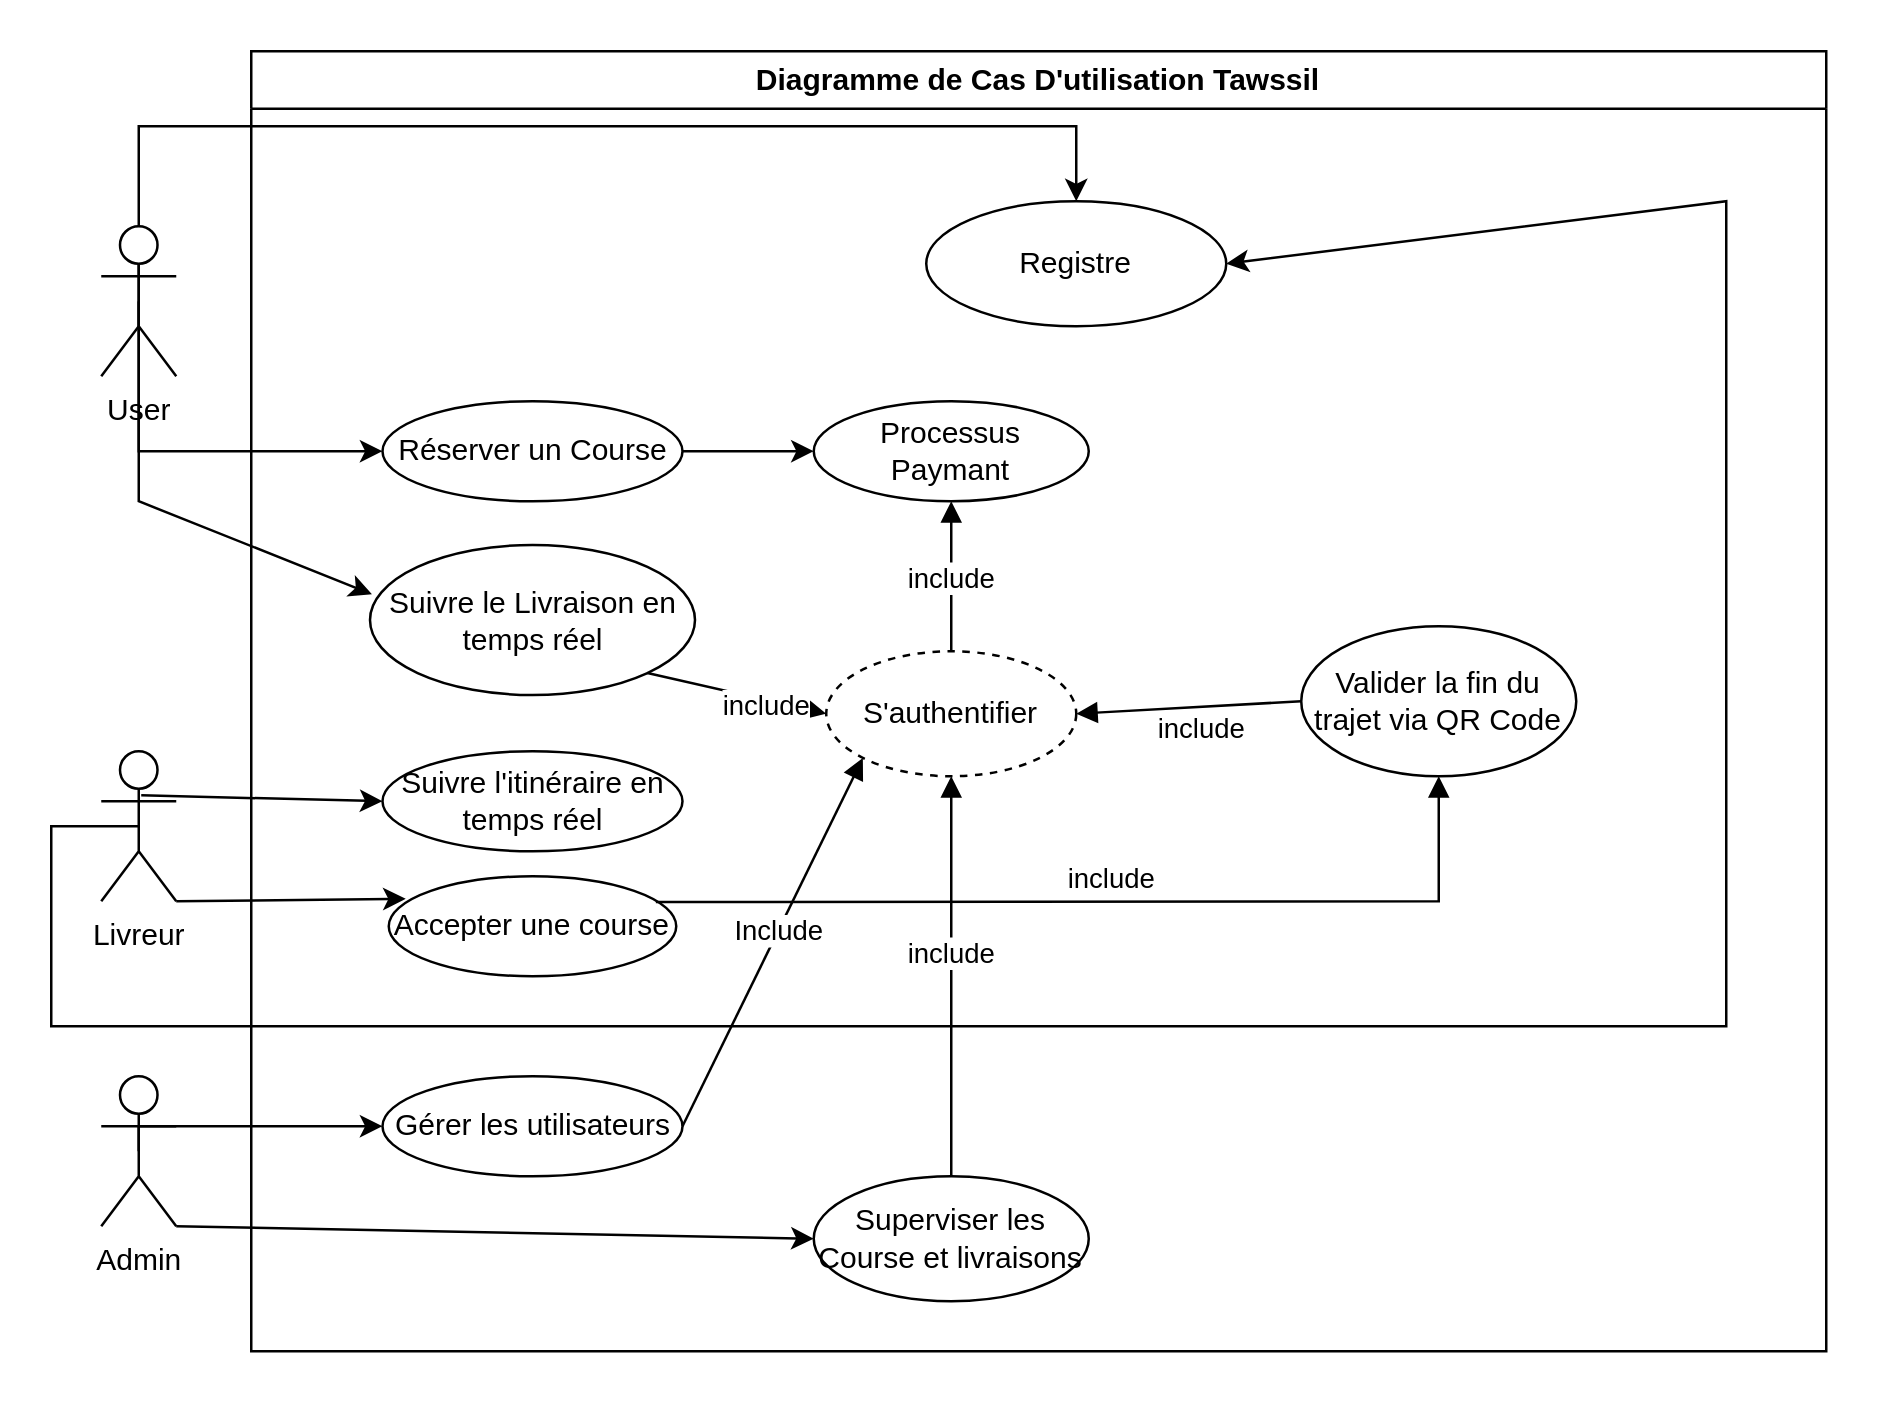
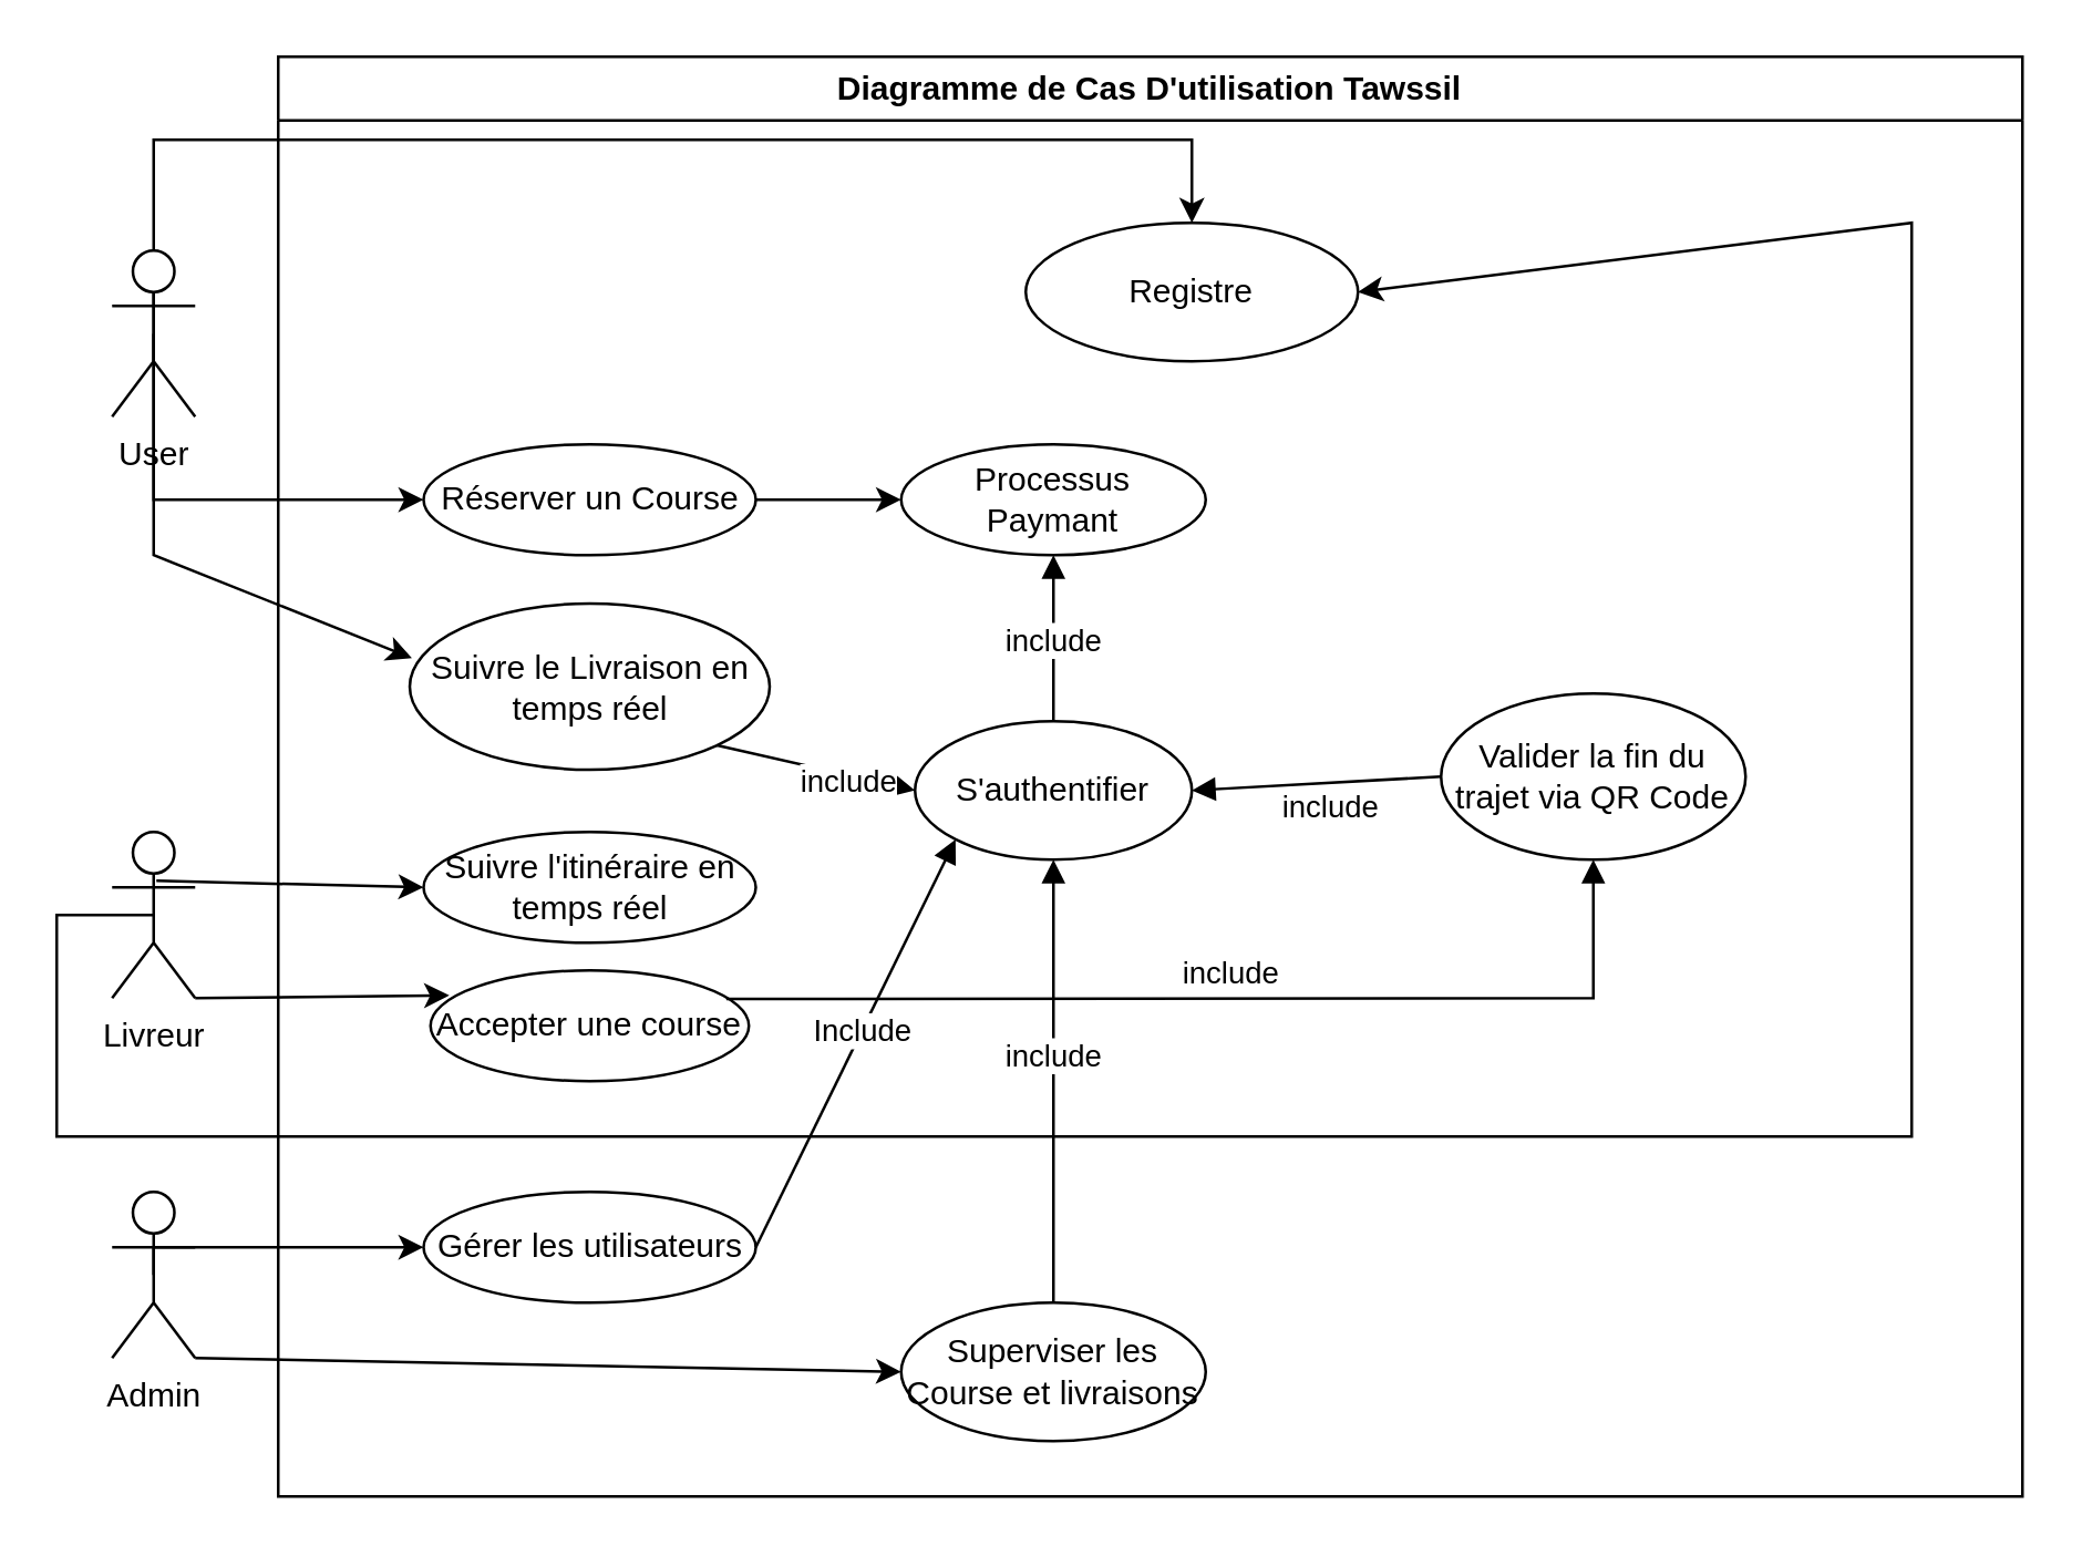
- <mxCell id="8" value="S'authentifier" style="ellipse;whiteSpace=wrap;html=1;dashed=1;" parent="2" vertex="1"><mxGeometry x="230" y="240" width="100" height="50" as="geometry" /></mxCell>
+ <mxCell id="8" value="S'authentifier" style="ellipse;whiteSpace=wrap;html=1;" parent="2" vertex="1"><mxGeometry x="230" y="240" width="100" height="50" as="geometry" /></mxCell>
